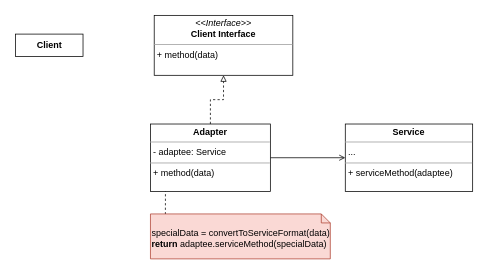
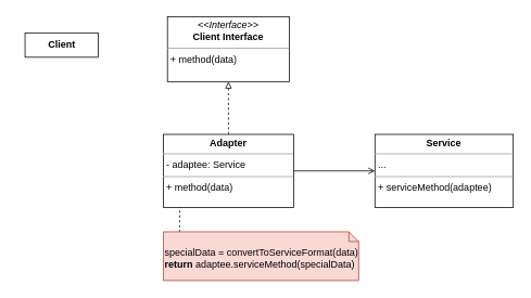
- <mxCell id="2" value="&lt;b&gt;Client&lt;/b&gt;" style="html=1;" vertex="1" parent="1"><mxGeometry x="20" y="45" width="90" height="30" as="geometry" /></mxCell>
+ <mxCell id="2" value="&lt;b&gt;Client&lt;/b&gt;" style="html=1;" vertex="1" parent="1"><mxGeometry x="30" y="40" width="90" height="30" as="geometry" /></mxCell>
- <mxCell id="3" value="&lt;p style=&quot;margin:0px;margin-top:4px;text-align:center;&quot;&gt;&lt;i&gt;&amp;lt;&amp;lt;Interface&amp;gt;&amp;gt;&lt;/i&gt;&lt;br&gt;&lt;b&gt;Client Interface&lt;/b&gt;&lt;/p&gt;&lt;hr size=&quot;1&quot;&gt;&lt;p style=&quot;margin:0px;margin-left:4px;&quot;&gt;&lt;/p&gt;&lt;p style=&quot;margin:0px;margin-left:4px;&quot;&gt;+ method(data)&lt;/p&gt;" style="verticalAlign=top;align=left;overflow=fill;fontSize=12;fontFamily=Helvetica;html=1;" vertex="1" parent="1"><mxGeometry x="205" y="20" width="185" height="80" as="geometry" /></mxCell>
+ <mxCell id="3" value="&lt;p style=&quot;margin:0px;margin-top:4px;text-align:center;&quot;&gt;&lt;i&gt;&amp;lt;&amp;lt;Interface&amp;gt;&amp;gt;&lt;/i&gt;&lt;br&gt;&lt;b&gt;Client Interface&lt;/b&gt;&lt;/p&gt;&lt;hr size=&quot;1&quot;&gt;&lt;p style=&quot;margin:0px;margin-left:4px;&quot;&gt;&lt;/p&gt;&lt;p style=&quot;margin:0px;margin-left:4px;&quot;&gt;+ method(data)&lt;/p&gt;" style="verticalAlign=top;align=left;overflow=fill;fontSize=12;fontFamily=Helvetica;html=1;" vertex="1" parent="1"><mxGeometry x="205" y="20" width="150" height="80" as="geometry" /></mxCell>
